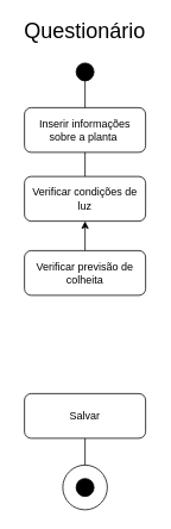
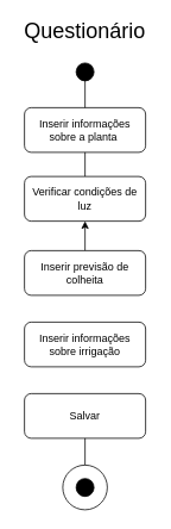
- <mxCell id="9" value="Verificar previsão de colheita" style="rounded=1;whiteSpace=wrap;html=1;" vertex="1" parent="1"><mxGeometry x="27" y="280" width="136" height="50" as="geometry" /></mxCell>
+ <mxCell id="9" value="Inserir previsão de colheita" style="rounded=1;whiteSpace=wrap;html=1;" vertex="1" parent="1"><mxGeometry x="27" y="280" width="136" height="50" as="geometry" /></mxCell>
+ <mxCell id="10" value="Inserir informações sobre irrigação" style="rounded=1;whiteSpace=wrap;html=1;" vertex="1" parent="1"><mxGeometry x="27" y="360" width="136" height="50" as="geometry" /></mxCell>
